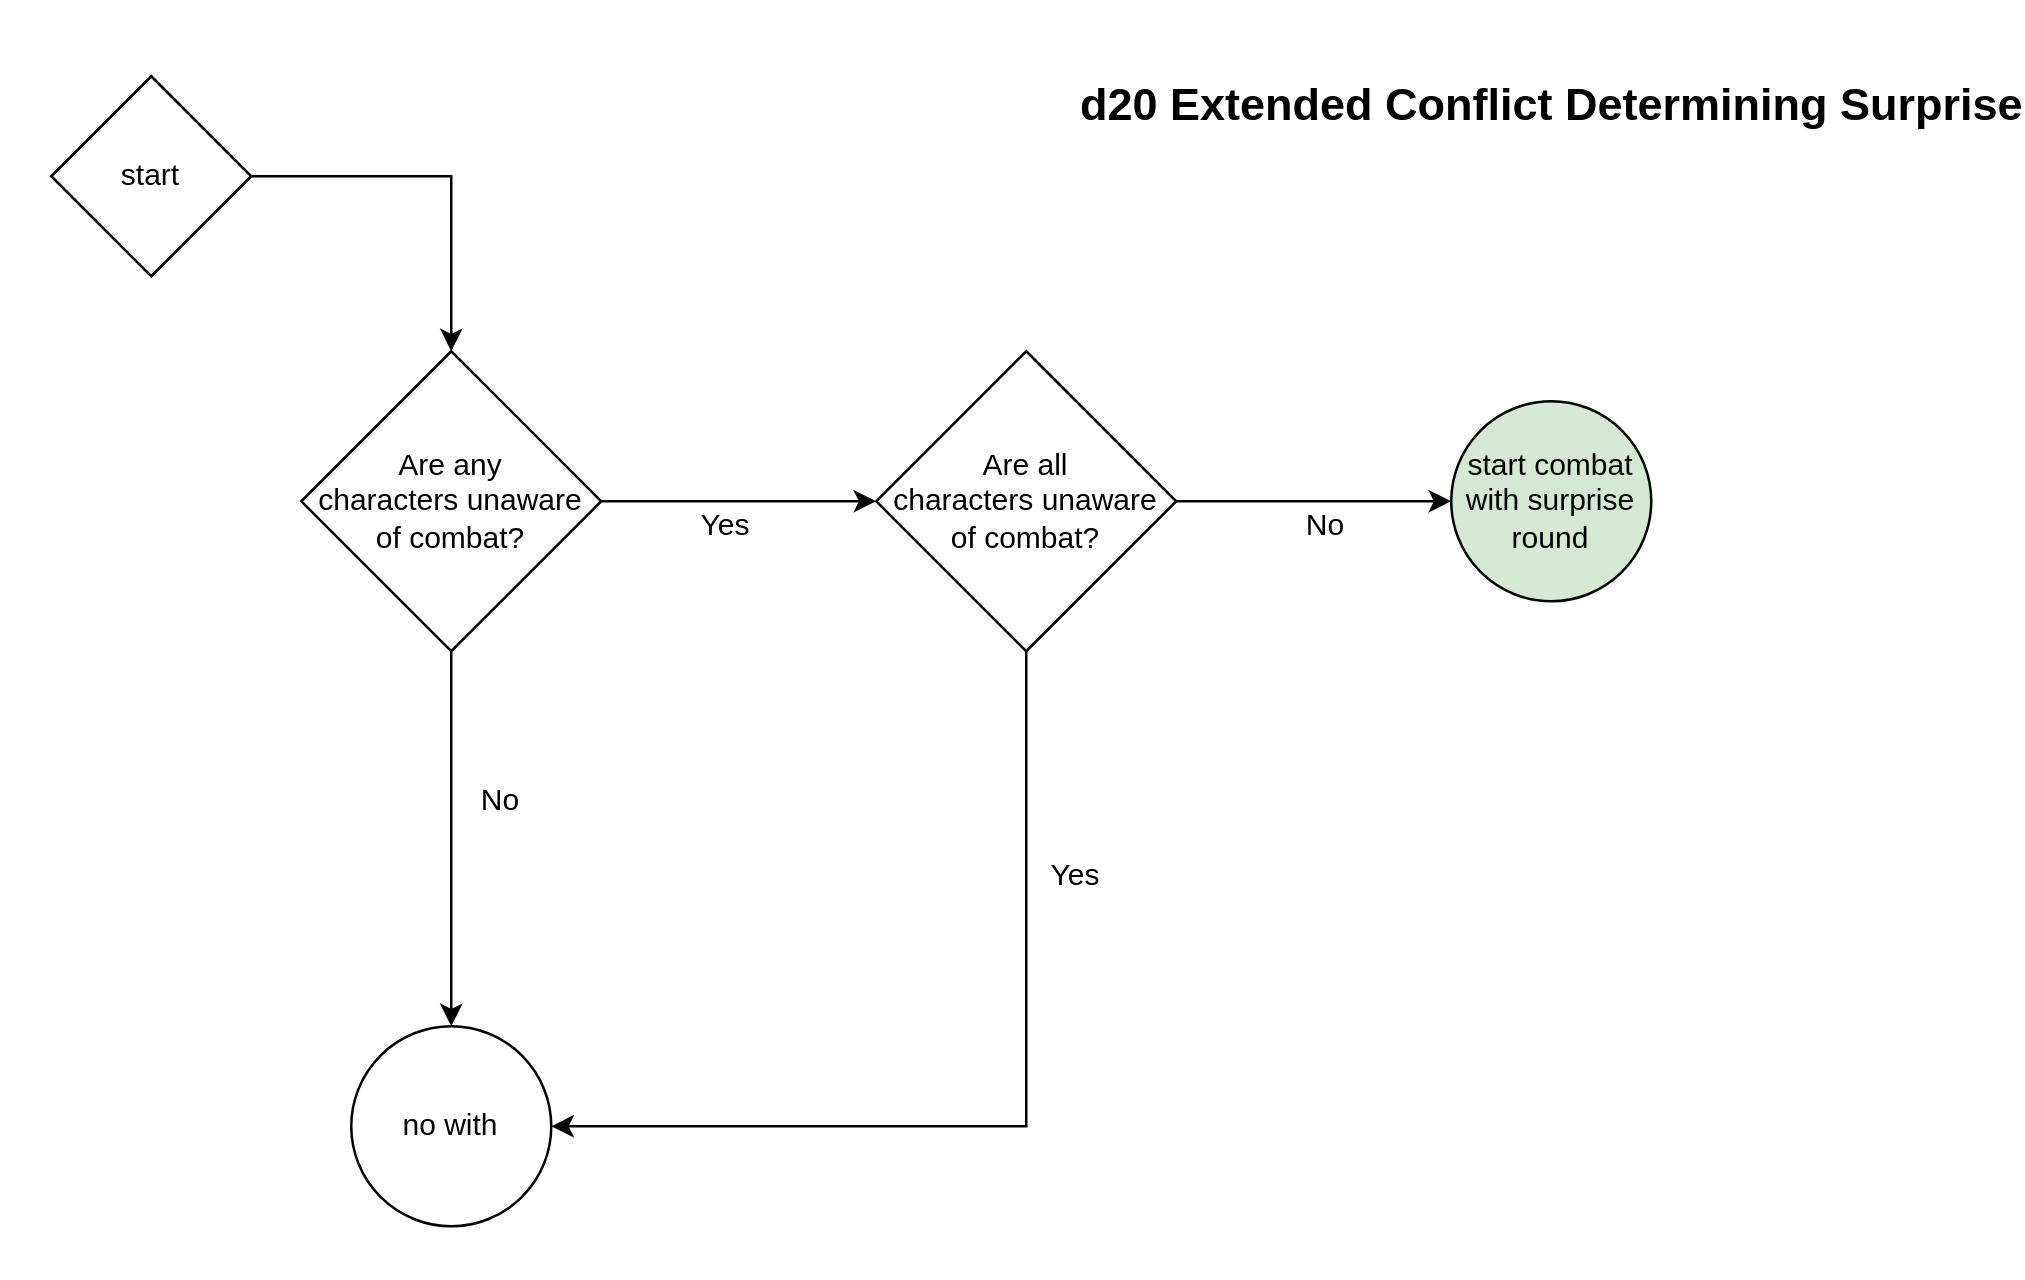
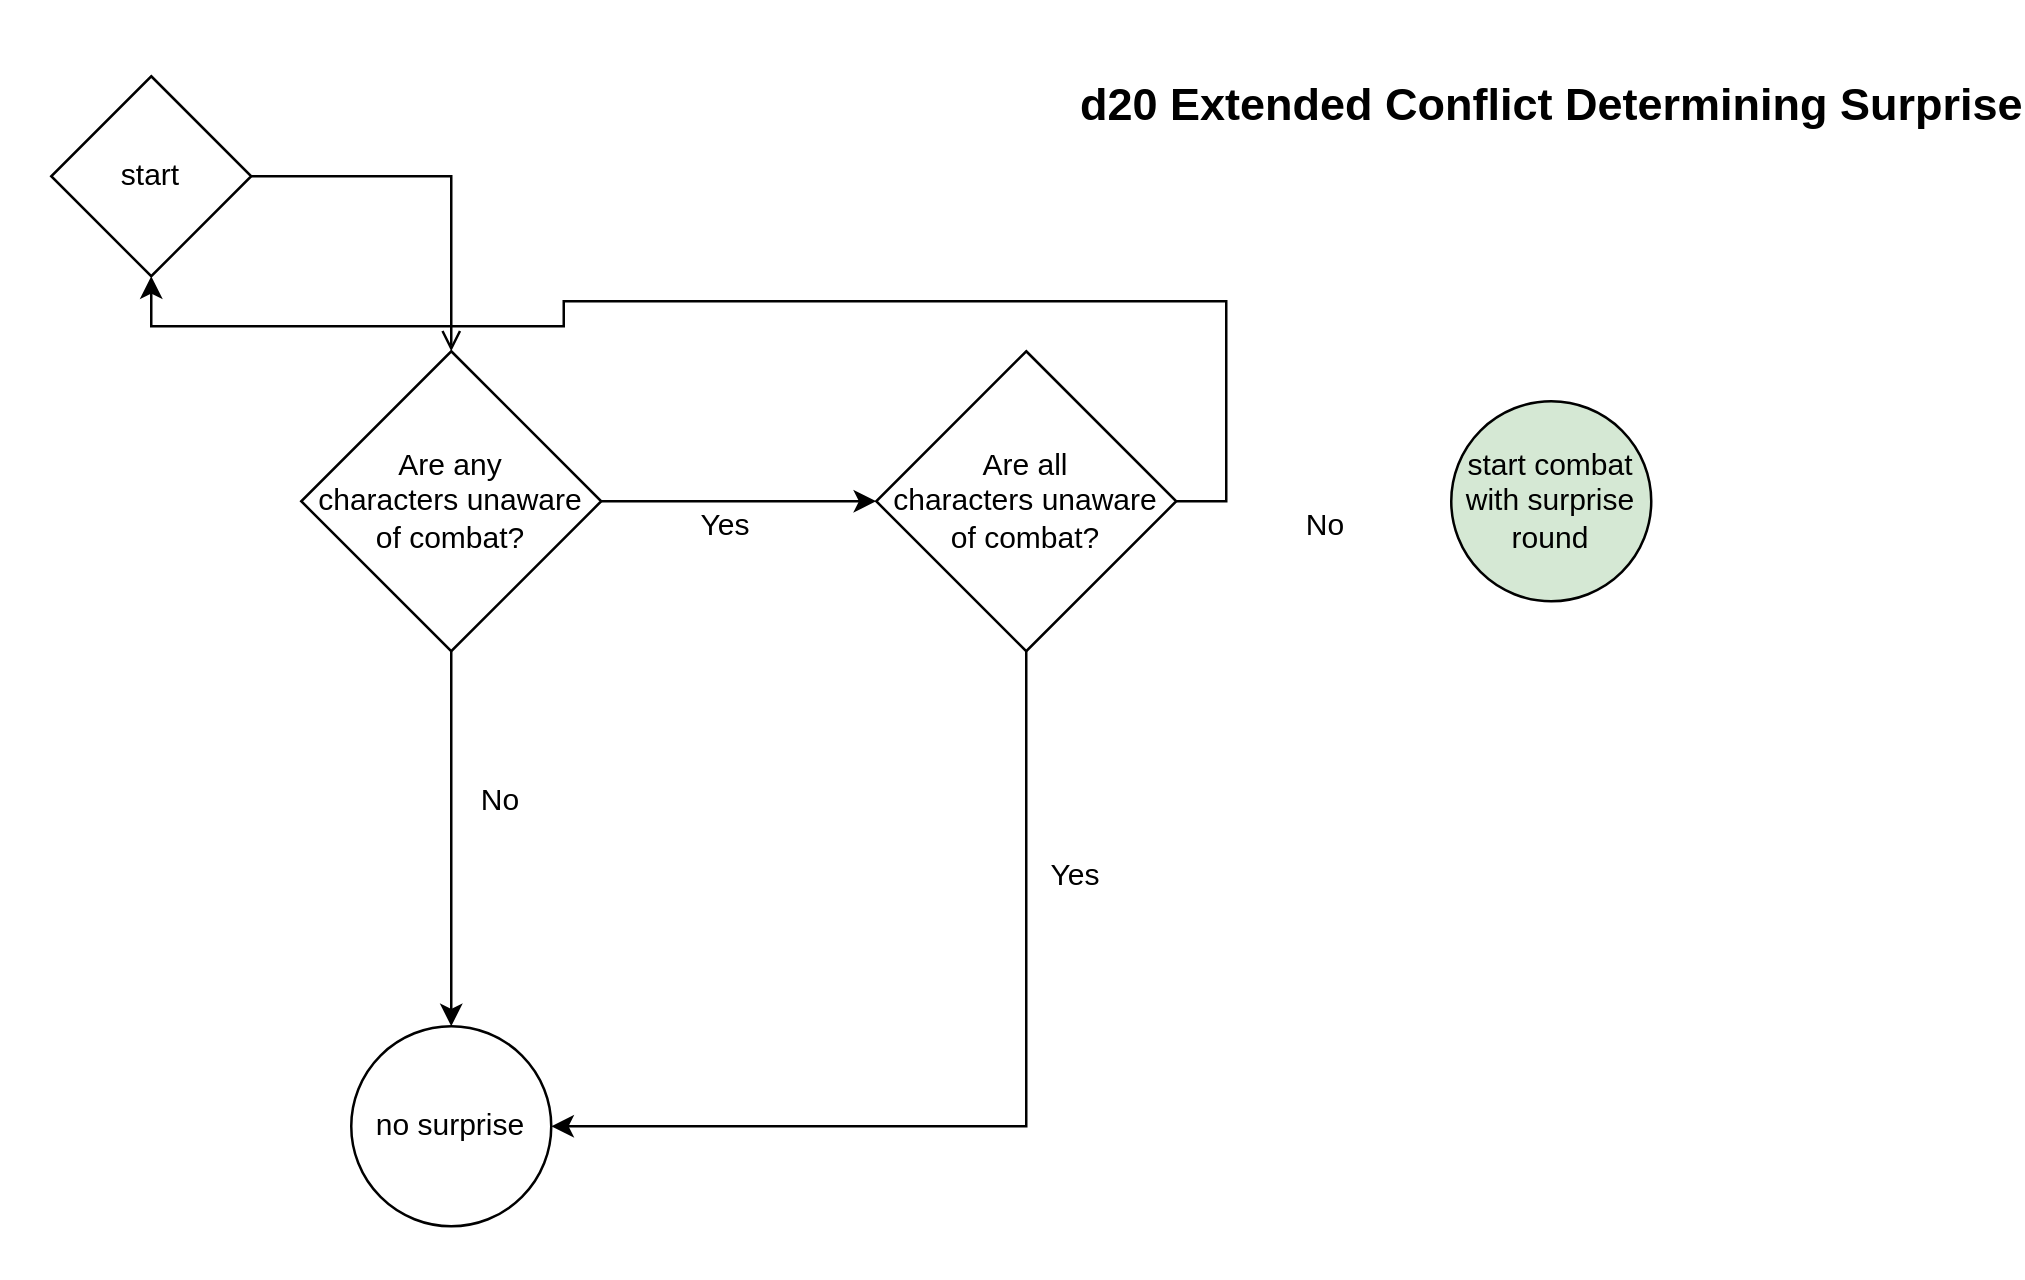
- <mxCell id="2" style="edgeStyle=orthogonalEdgeStyle;rounded=0;orthogonalLoop=1;jettySize=auto;html=1;entryX=0.5;entryY=0;entryDx=0;entryDy=0;" edge="1" parent="1" source="3" target="7"><mxGeometry relative="1" as="geometry" /></mxCell>
+ <mxCell id="2" style="edgeStyle=orthogonalEdgeStyle;rounded=0;orthogonalLoop=1;jettySize=auto;html=1;entryX=0.5;entryY=0;entryDx=0;entryDy=0;endArrow=open;" edge="1" parent="1" source="3" target="7"><mxGeometry relative="1" as="geometry" /></mxCell>
- <mxCell id="12" style="edgeStyle=orthogonalEdgeStyle;rounded=0;orthogonalLoop=1;jettySize=auto;html=1;exitX=1;exitY=0.5;exitDx=0;exitDy=0;" edge="1" parent="1" source="13" target="15"><mxGeometry relative="1" as="geometry" /></mxCell>
+ <mxCell id="12" style="edgeStyle=orthogonalEdgeStyle;rounded=0;orthogonalLoop=1;jettySize=auto;html=1;exitX=1;exitY=0.5;exitDx=0;exitDy=0;" edge="1" parent="1" source="13" target="3"><mxGeometry relative="1" as="geometry" /></mxCell>
- <mxCell id="10" value="no with" style="ellipse;whiteSpace=wrap;html=1;aspect=fixed;" vertex="1" parent="1"><mxGeometry x="140" y="410" width="80" height="80" as="geometry" /></mxCell>
+ <mxCell id="10" value="no surprise" style="ellipse;whiteSpace=wrap;html=1;aspect=fixed;" vertex="1" parent="1"><mxGeometry x="140" y="410" width="80" height="80" as="geometry" /></mxCell>
